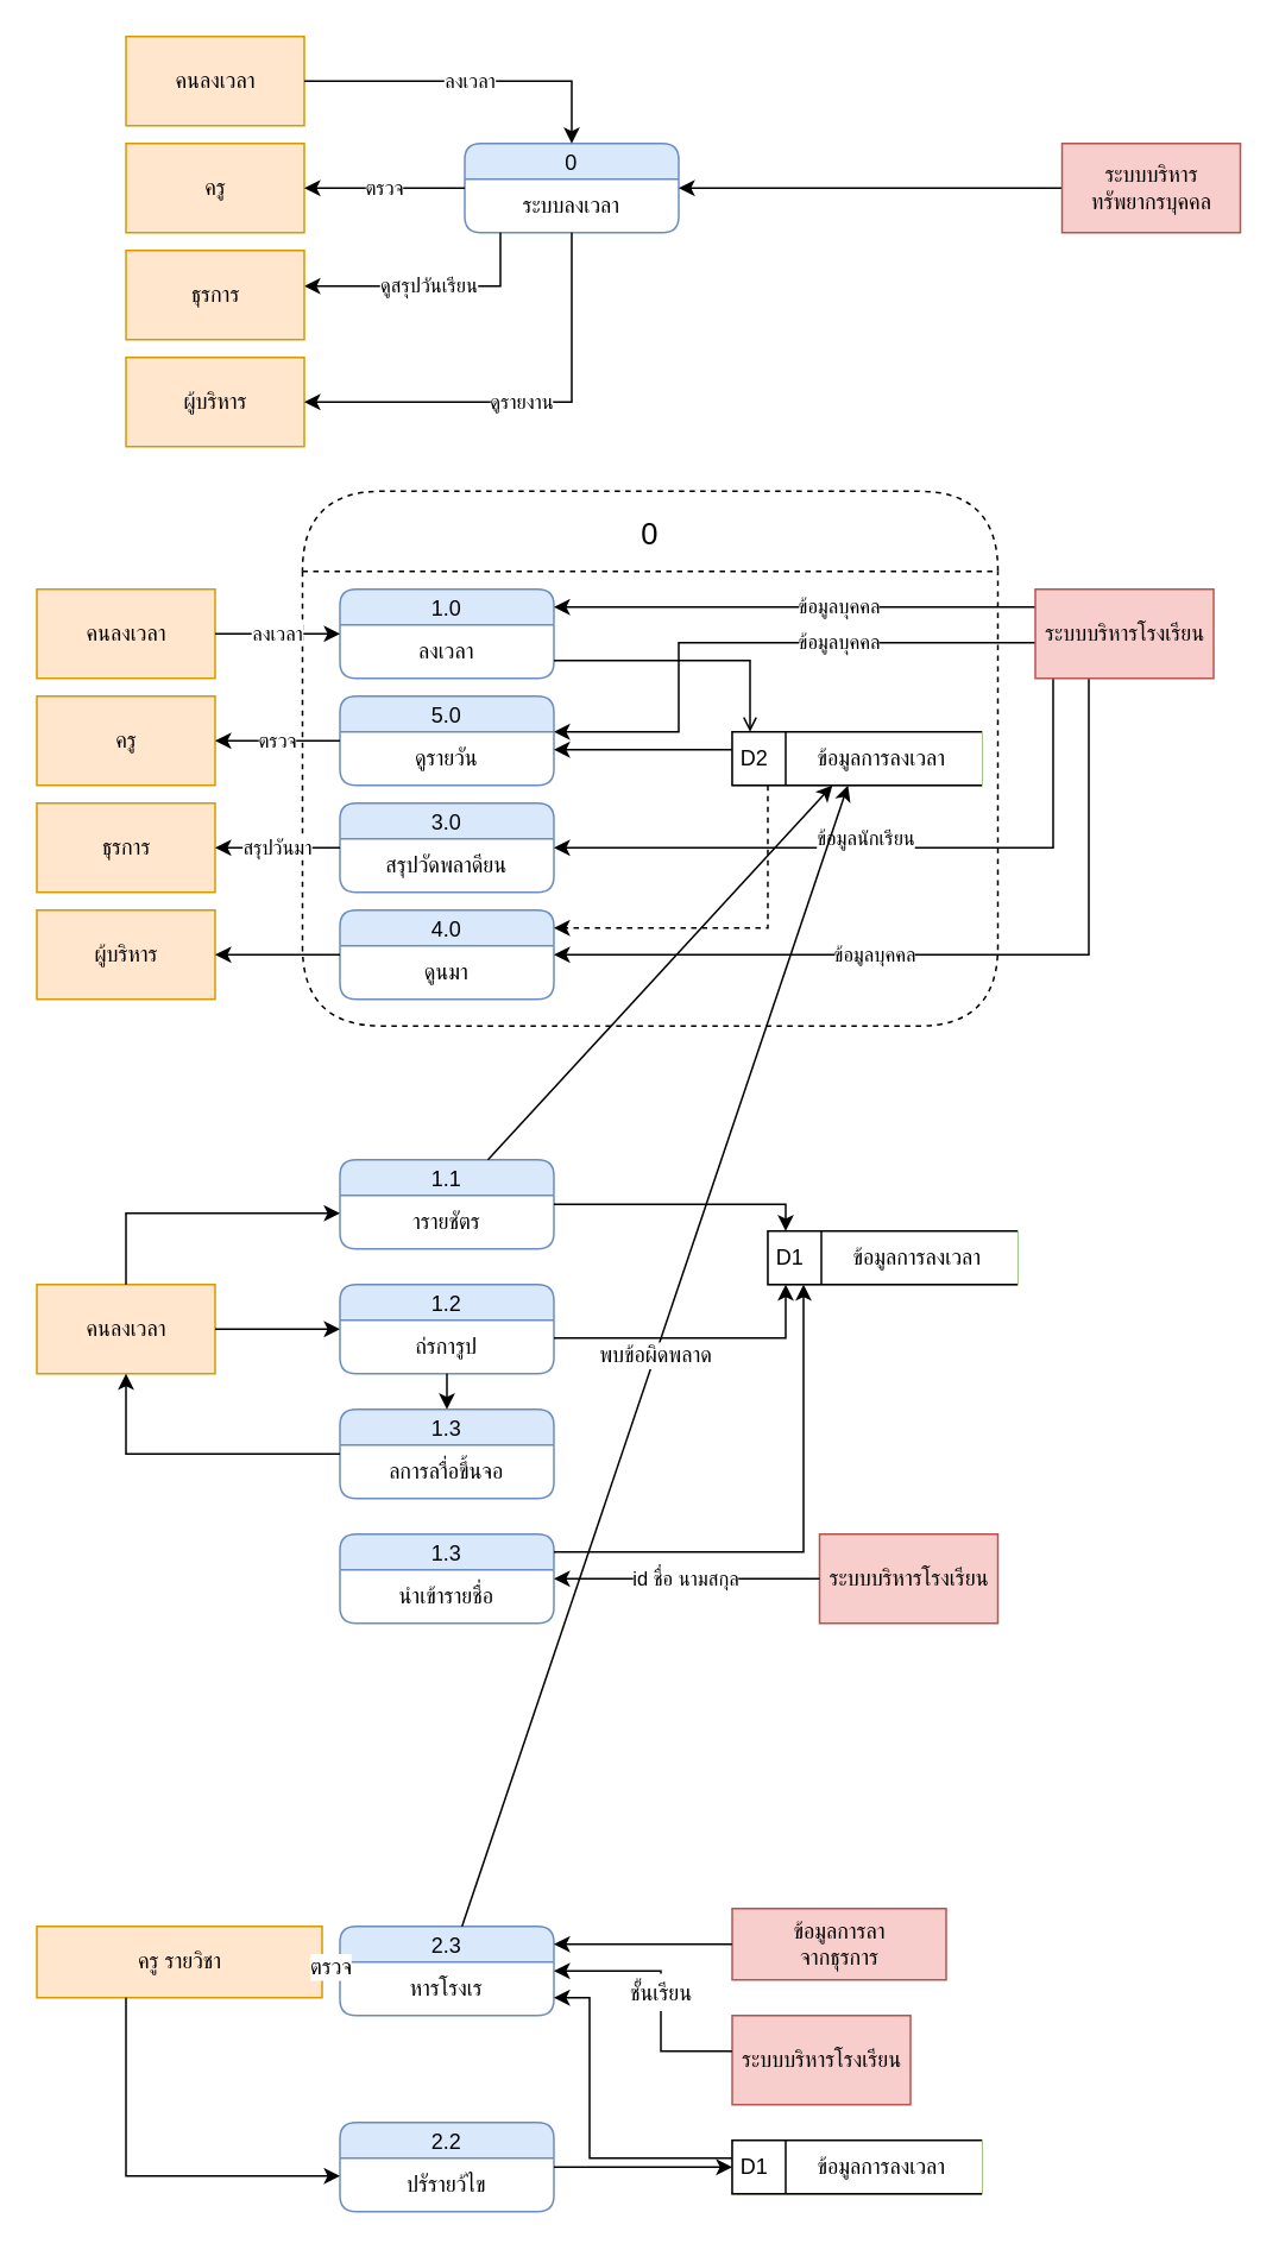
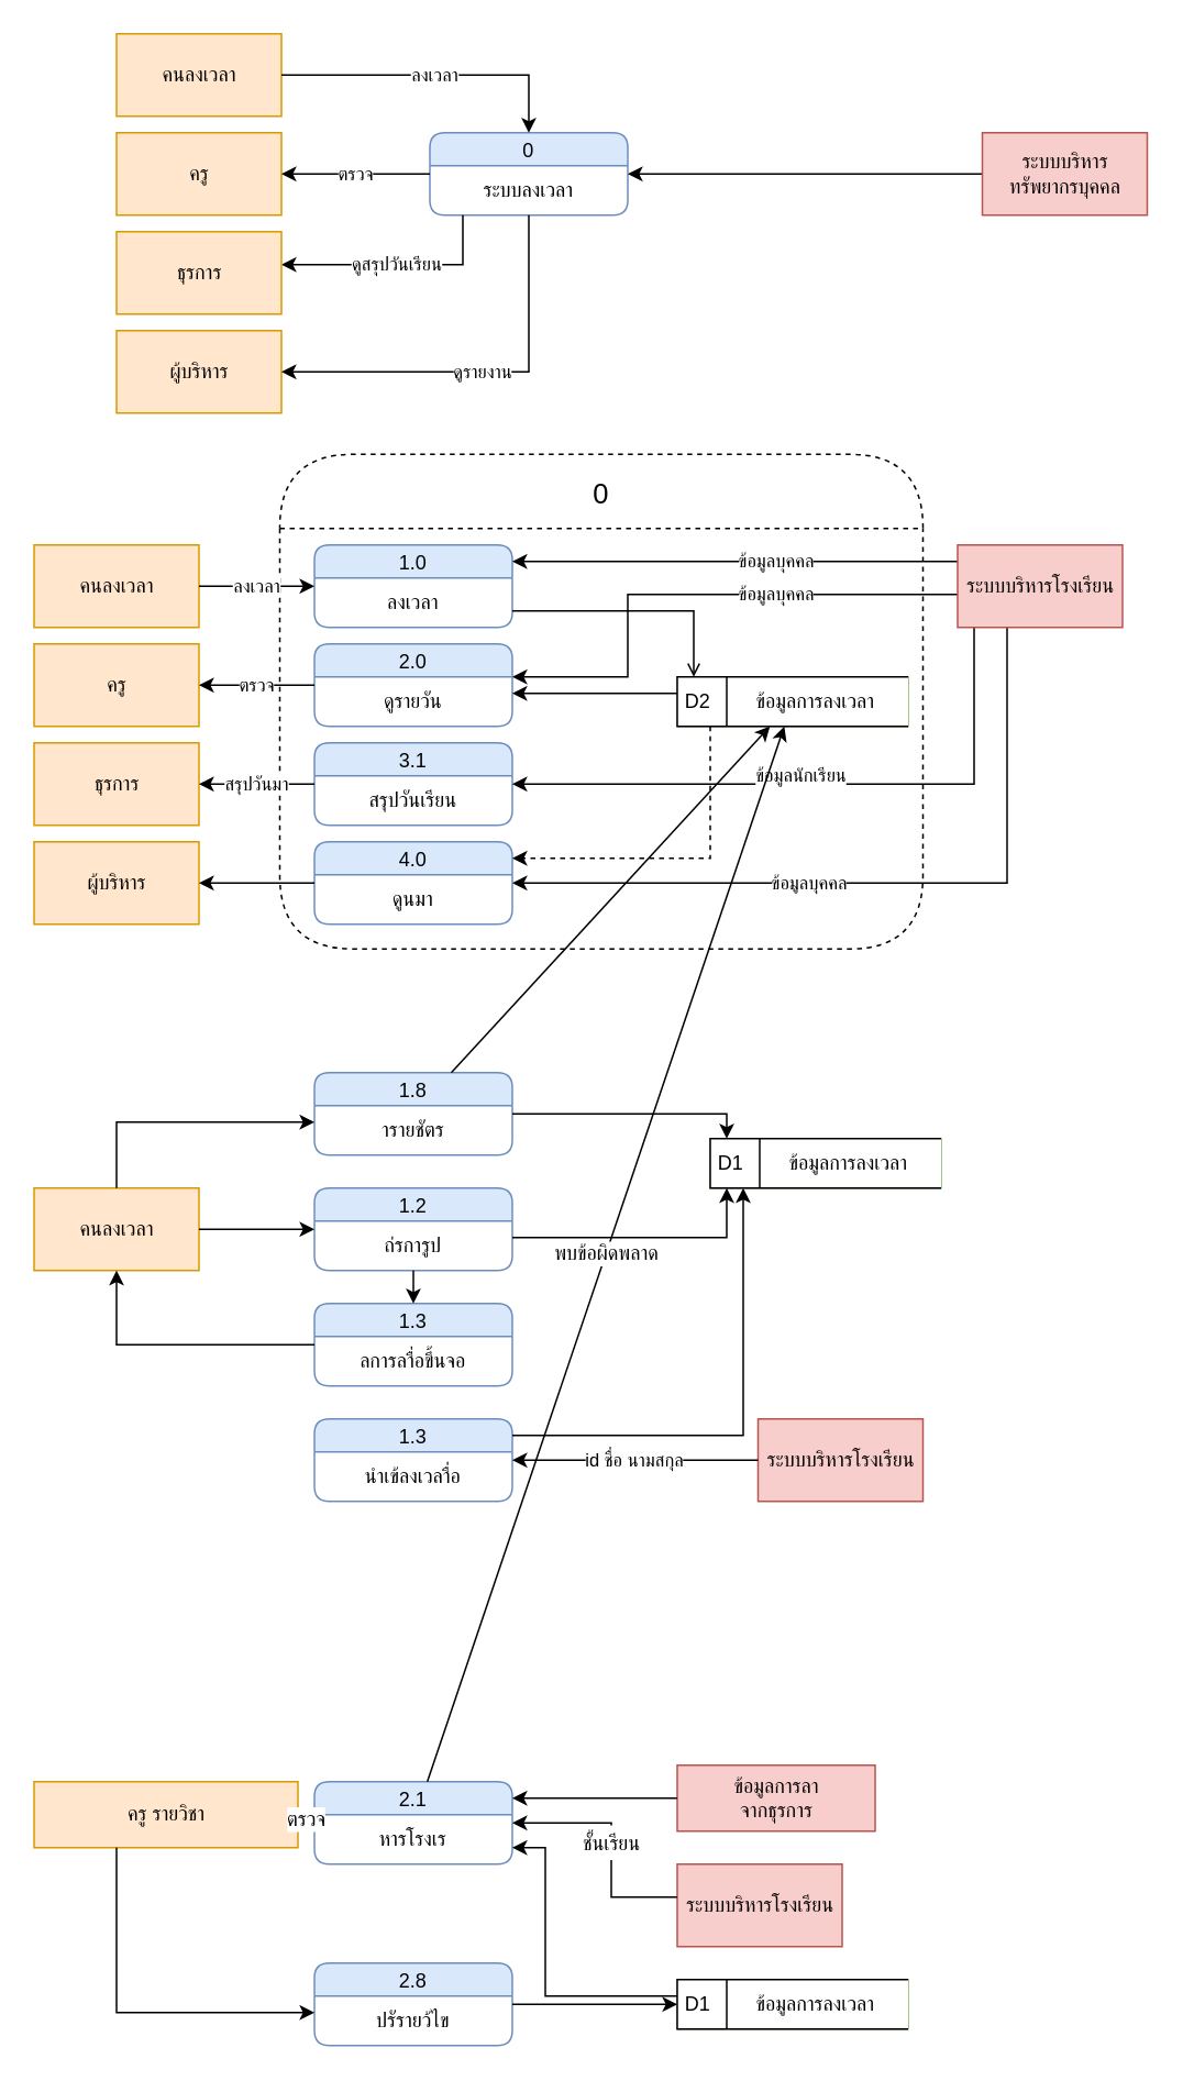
- <mxCell id="14" value="5.0" style="swimlane;fontStyle=0;childLayout=stackLayout;horizontal=1;startSize=20;fillColor=#dae8fc;horizontalStack=0;resizeParent=1;resizeParentMax=0;resizeLast=0;collapsible=0;marginBottom=0;swimlaneFillColor=#ffffff;rounded=1;strokeColor=#6c8ebf;" parent="1" vertex="1"><mxGeometry x="190" y="390" width="120" height="50" as="geometry" /></mxCell>
+ <mxCell id="14" value="2.0" style="swimlane;fontStyle=0;childLayout=stackLayout;horizontal=1;startSize=20;fillColor=#dae8fc;horizontalStack=0;resizeParent=1;resizeParentMax=0;resizeLast=0;collapsible=0;marginBottom=0;swimlaneFillColor=#ffffff;rounded=1;strokeColor=#6c8ebf;" parent="1" vertex="1"><mxGeometry x="190" y="390" width="120" height="50" as="geometry" /></mxCell>
- <mxCell id="28" value="3.0" style="swimlane;fontStyle=0;childLayout=stackLayout;horizontal=1;startSize=20;fillColor=#dae8fc;horizontalStack=0;resizeParent=1;resizeParentMax=0;resizeLast=0;collapsible=0;marginBottom=0;swimlaneFillColor=#ffffff;strokeColor=#6c8ebf;rounded=1;" parent="1" vertex="1"><mxGeometry x="190" y="450" width="120" height="50" as="geometry" /></mxCell>
+ <mxCell id="28" value="3.1" style="swimlane;fontStyle=0;childLayout=stackLayout;horizontal=1;startSize=20;fillColor=#dae8fc;horizontalStack=0;resizeParent=1;resizeParentMax=0;resizeLast=0;collapsible=0;marginBottom=0;swimlaneFillColor=#ffffff;strokeColor=#6c8ebf;rounded=1;" parent="1" vertex="1"><mxGeometry x="190" y="450" width="120" height="50" as="geometry" /></mxCell>
- <mxCell id="29" value="สรุปวัดพลาดียน" style="text;html=1;strokeColor=none;fillColor=none;align=center;verticalAlign=middle;whiteSpace=wrap;rounded=0;" parent="28" vertex="1"><mxGeometry y="20" width="120" height="30" as="geometry" /></mxCell>
+ <mxCell id="29" value="สรุปวันเรียน" style="text;html=1;strokeColor=none;fillColor=none;align=center;verticalAlign=middle;whiteSpace=wrap;rounded=0;" parent="28" vertex="1"><mxGeometry y="20" width="120" height="30" as="geometry" /></mxCell>
- <mxCell id="42" value="1.1" style="swimlane;fontStyle=0;childLayout=stackLayout;horizontal=1;startSize=20;fillColor=#dae8fc;horizontalStack=0;resizeParent=1;resizeParentMax=0;resizeLast=0;collapsible=0;marginBottom=0;swimlaneFillColor=#ffffff;strokeColor=#6c8ebf;rounded=1;" parent="1" vertex="1"><mxGeometry x="190" y="650" width="120" height="50" as="geometry" /></mxCell>
+ <mxCell id="42" value="1.8" style="swimlane;fontStyle=0;childLayout=stackLayout;horizontal=1;startSize=20;fillColor=#dae8fc;horizontalStack=0;resizeParent=1;resizeParentMax=0;resizeLast=0;collapsible=0;marginBottom=0;swimlaneFillColor=#ffffff;strokeColor=#6c8ebf;rounded=1;" parent="1" vertex="1"><mxGeometry x="190" y="650" width="120" height="50" as="geometry" /></mxCell>
- <mxCell id="47" value="นำเข้ารายชื่อ" style="text;html=1;strokeColor=none;fillColor=none;align=center;verticalAlign=middle;whiteSpace=wrap;rounded=0;" parent="46" vertex="1"><mxGeometry y="20" width="120" height="30" as="geometry" /></mxCell>
+ <mxCell id="47" value="นำเข้ลงเวลาื่อ" style="text;html=1;strokeColor=none;fillColor=none;align=center;verticalAlign=middle;whiteSpace=wrap;rounded=0;" parent="46" vertex="1"><mxGeometry y="20" width="120" height="30" as="geometry" /></mxCell>
- <mxCell id="64" value="2.3" style="swimlane;fontStyle=0;childLayout=stackLayout;horizontal=1;startSize=20;fillColor=#dae8fc;horizontalStack=0;resizeParent=1;resizeParentMax=0;resizeLast=0;collapsible=0;marginBottom=0;swimlaneFillColor=#ffffff;rounded=1;strokeColor=#6c8ebf;" vertex="1" parent="1"><mxGeometry x="190" y="1080" width="120" height="50" as="geometry" /></mxCell>
+ <mxCell id="64" value="2.1" style="swimlane;fontStyle=0;childLayout=stackLayout;horizontal=1;startSize=20;fillColor=#dae8fc;horizontalStack=0;resizeParent=1;resizeParentMax=0;resizeLast=0;collapsible=0;marginBottom=0;swimlaneFillColor=#ffffff;rounded=1;strokeColor=#6c8ebf;" vertex="1" parent="1"><mxGeometry x="190" y="1080" width="120" height="50" as="geometry" /></mxCell>
- <mxCell id="75" value="2.2" style="swimlane;fontStyle=0;childLayout=stackLayout;horizontal=1;startSize=20;fillColor=#dae8fc;horizontalStack=0;resizeParent=1;resizeParentMax=0;resizeLast=0;collapsible=0;marginBottom=0;swimlaneFillColor=#ffffff;rounded=1;strokeColor=#6c8ebf;" vertex="1" parent="1"><mxGeometry x="190" y="1190" width="120" height="50" as="geometry" /></mxCell>
+ <mxCell id="75" value="2.8" style="swimlane;fontStyle=0;childLayout=stackLayout;horizontal=1;startSize=20;fillColor=#dae8fc;horizontalStack=0;resizeParent=1;resizeParentMax=0;resizeLast=0;collapsible=0;marginBottom=0;swimlaneFillColor=#ffffff;rounded=1;strokeColor=#6c8ebf;" vertex="1" parent="1"><mxGeometry x="190" y="1190" width="120" height="50" as="geometry" /></mxCell>
